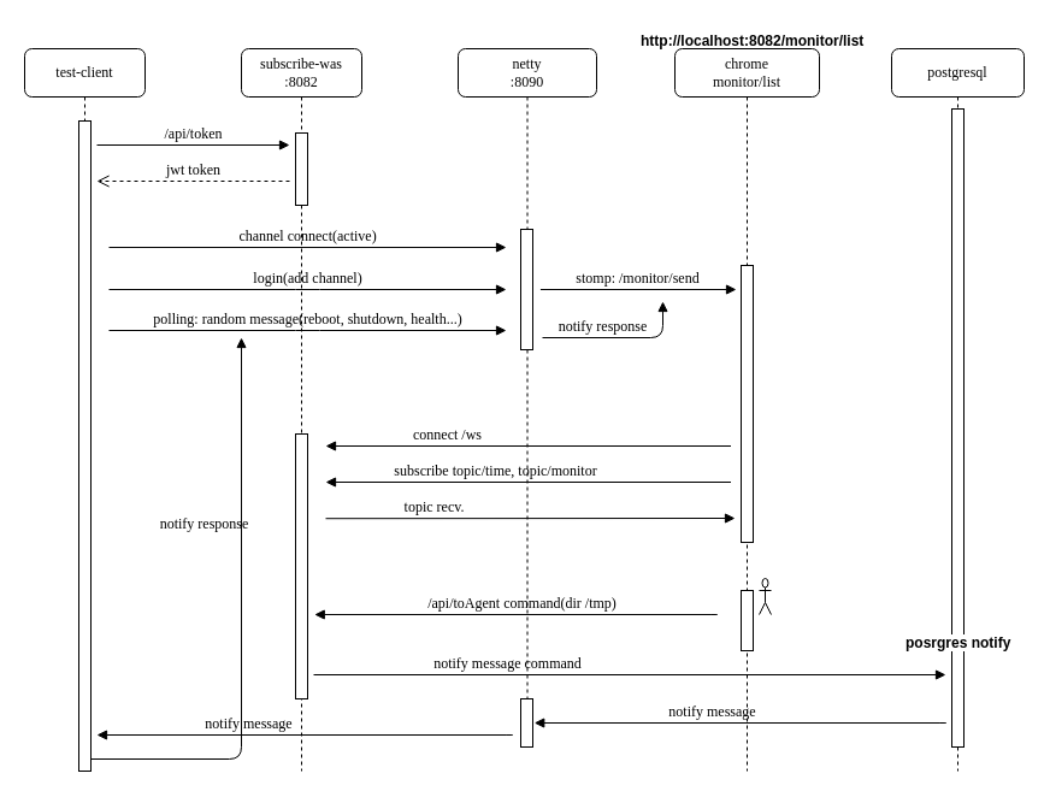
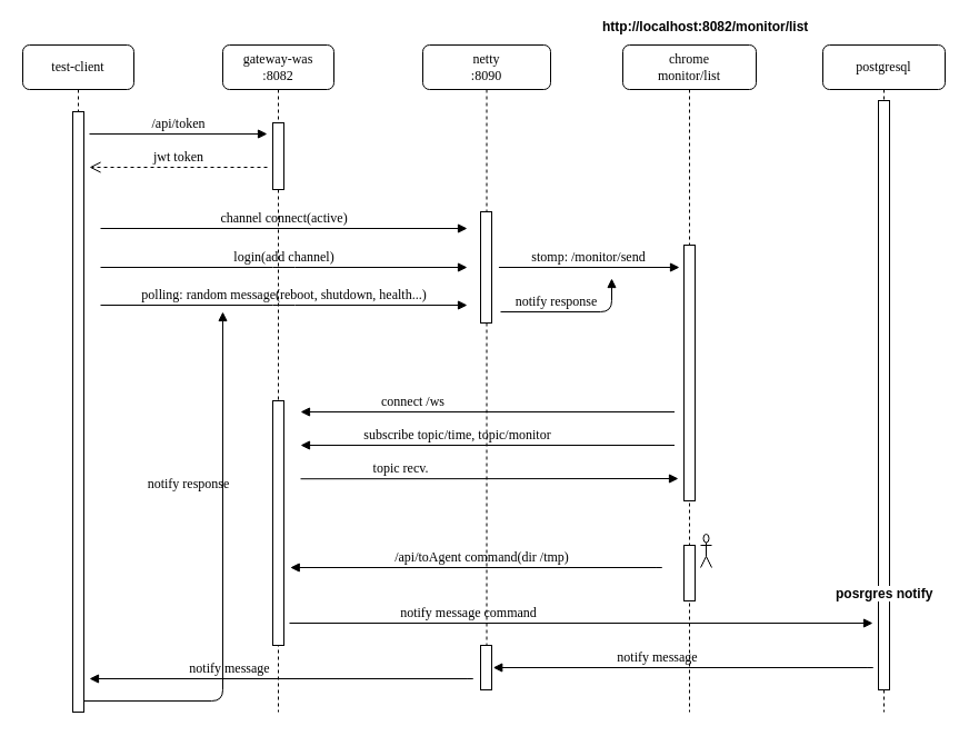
- <mxCell id="32" value="http://localhost:8082/monitor/list" style="text;whiteSpace=wrap;fontStyle=1" vertex="1" parent="1"><mxGeometry x="530" y="20" width="200" height="20" as="geometry" /></mxCell>
+ <mxCell id="32" value="http://localhost:8082/monitor/list" style="text;whiteSpace=wrap;fontStyle=1" vertex="1" parent="1"><mxGeometry x="540" y="10" width="200" height="20" as="geometry" /></mxCell>
- <mxCell id="2" value="subscribe-was&lt;div&gt;:8082&lt;/div&gt;" style="shape=umlLifeline;perimeter=lifelinePerimeter;whiteSpace=wrap;html=1;container=1;collapsible=0;recursiveResize=0;outlineConnect=0;rounded=1;shadow=0;comic=0;labelBackgroundColor=none;strokeWidth=1;fontFamily=Verdana;fontSize=12;align=center;" parent="1" vertex="1"><mxGeometry x="200" y="40" width="100" height="600" as="geometry" /></mxCell>
+ <mxCell id="2" value="gateway-was&lt;div&gt;:8082&lt;/div&gt;" style="shape=umlLifeline;perimeter=lifelinePerimeter;whiteSpace=wrap;html=1;container=1;collapsible=0;recursiveResize=0;outlineConnect=0;rounded=1;shadow=0;comic=0;labelBackgroundColor=none;strokeWidth=1;fontFamily=Verdana;fontSize=12;align=center;" parent="1" vertex="1"><mxGeometry x="200" y="40" width="100" height="600" as="geometry" /></mxCell>
